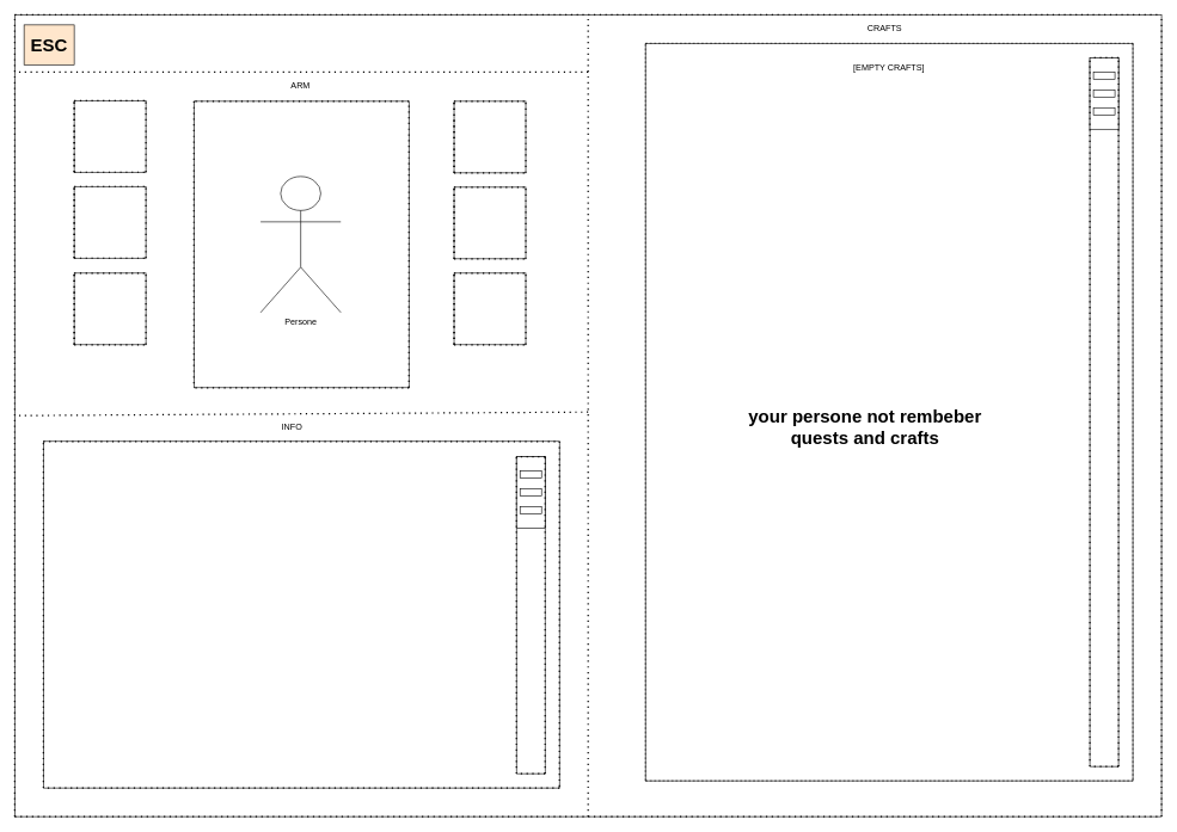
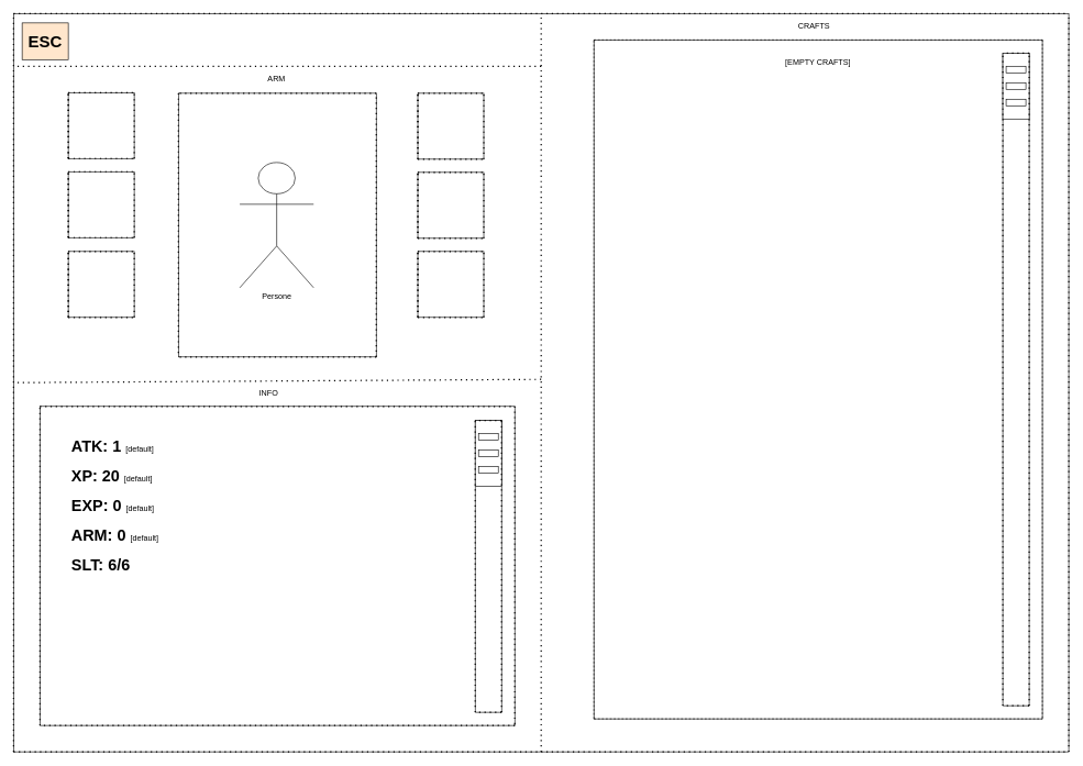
- <mxCell id="70" value="&lt;b&gt;&lt;font style=&quot;font-size: 25px&quot;&gt;your persone not rembeber quests and crafts&lt;/font&gt;&lt;/b&gt;" style="text;html=1;strokeColor=none;fillColor=none;align=center;verticalAlign=middle;whiteSpace=wrap;rounded=0;" parent="1" vertex="1"><mxGeometry x="1000" y="576" width="412.5" height="40" as="geometry" /></mxCell>
+ <mxCell id="69" value="&lt;h1&gt;ATK: 1&amp;nbsp;&lt;span style=&quot;font-size: 12px ; font-weight: normal&quot;&gt;[default]&lt;/span&gt;&lt;/h1&gt;&lt;h1&gt;XP: 20&amp;nbsp;&lt;span style=&quot;font-size: 12px ; font-weight: normal&quot;&gt;[default]&lt;/span&gt;&lt;/h1&gt;&lt;h1&gt;EXP: 0&amp;nbsp;&lt;span style=&quot;font-size: 12px ; font-weight: normal&quot;&gt;[default]&lt;/span&gt;&lt;/h1&gt;&lt;h1&gt;ARM: 0&amp;nbsp;&lt;span style=&quot;font-size: 12px ; font-weight: normal&quot;&gt;[default]&lt;/span&gt;&amp;nbsp;&lt;/h1&gt;&lt;h1&gt;SLT: 6/6&lt;/h1&gt;" style="text;html=1;strokeColor=none;fillColor=none;spacing=5;spacingTop=-20;whiteSpace=wrap;overflow=hidden;rounded=0;" parent="1" vertex="1"><mxGeometry x="103" y="657.29" width="567" height="212.71" as="geometry" /></mxCell>
